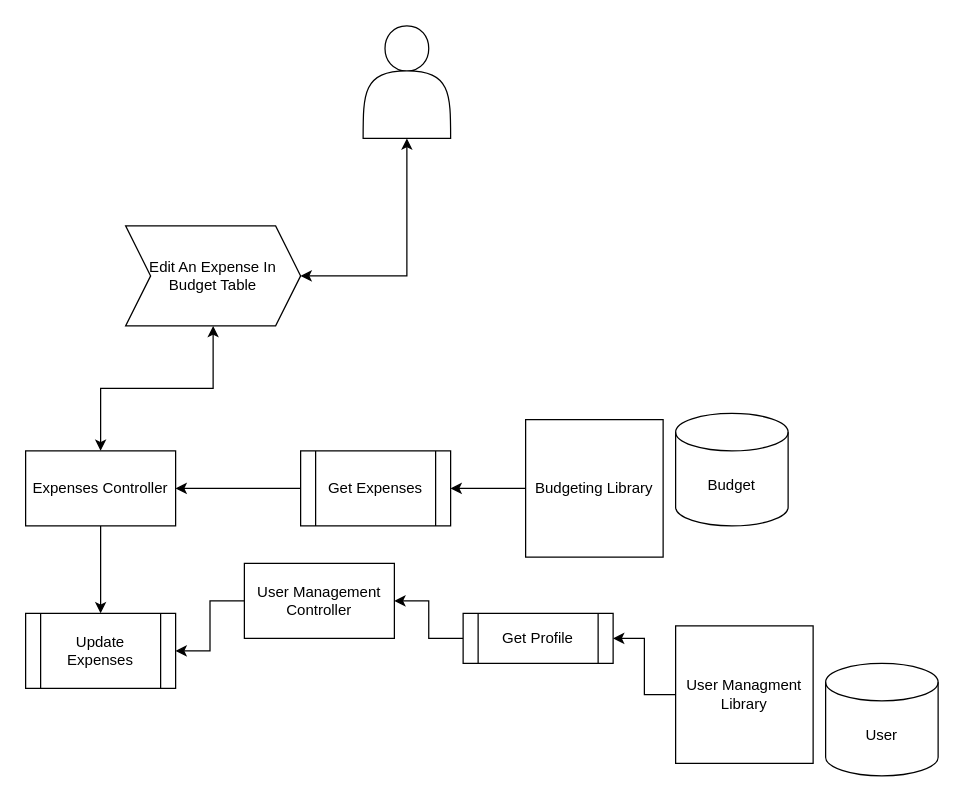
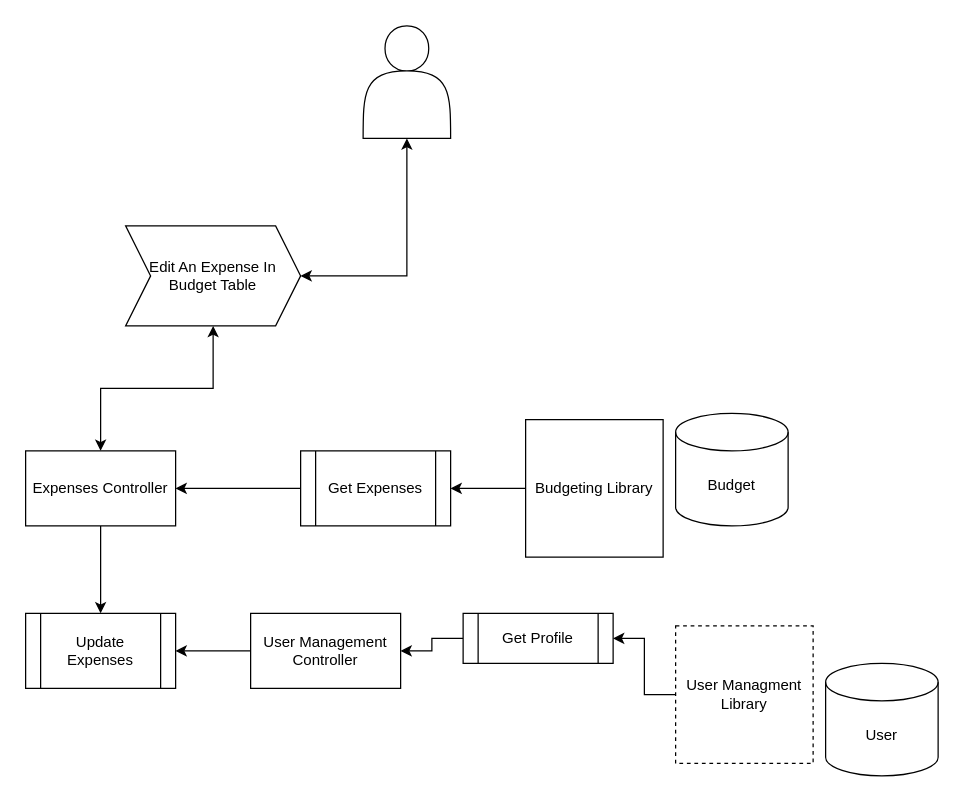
- <mxCell id="10" value="User Management Controller" style="rounded=0;whiteSpace=wrap;html=1;" parent="1" vertex="1"><mxGeometry x="195" y="450" width="120" height="60" as="geometry" /></mxCell>
+ <mxCell id="10" value="User Management Controller" style="rounded=0;whiteSpace=wrap;html=1;" parent="1" vertex="1"><mxGeometry x="200" y="490" width="120" height="60" as="geometry" /></mxCell>
- <mxCell id="17" value="User Managment&lt;br&gt;Library" style="whiteSpace=wrap;html=1;aspect=fixed;" parent="1" vertex="1"><mxGeometry x="540" y="500" width="110" height="110" as="geometry" /></mxCell>
+ <mxCell id="17" value="User Managment&lt;br&gt;Library" style="whiteSpace=wrap;html=1;aspect=fixed;dashed=1;" parent="1" vertex="1"><mxGeometry x="540" y="500" width="110" height="110" as="geometry" /></mxCell>
